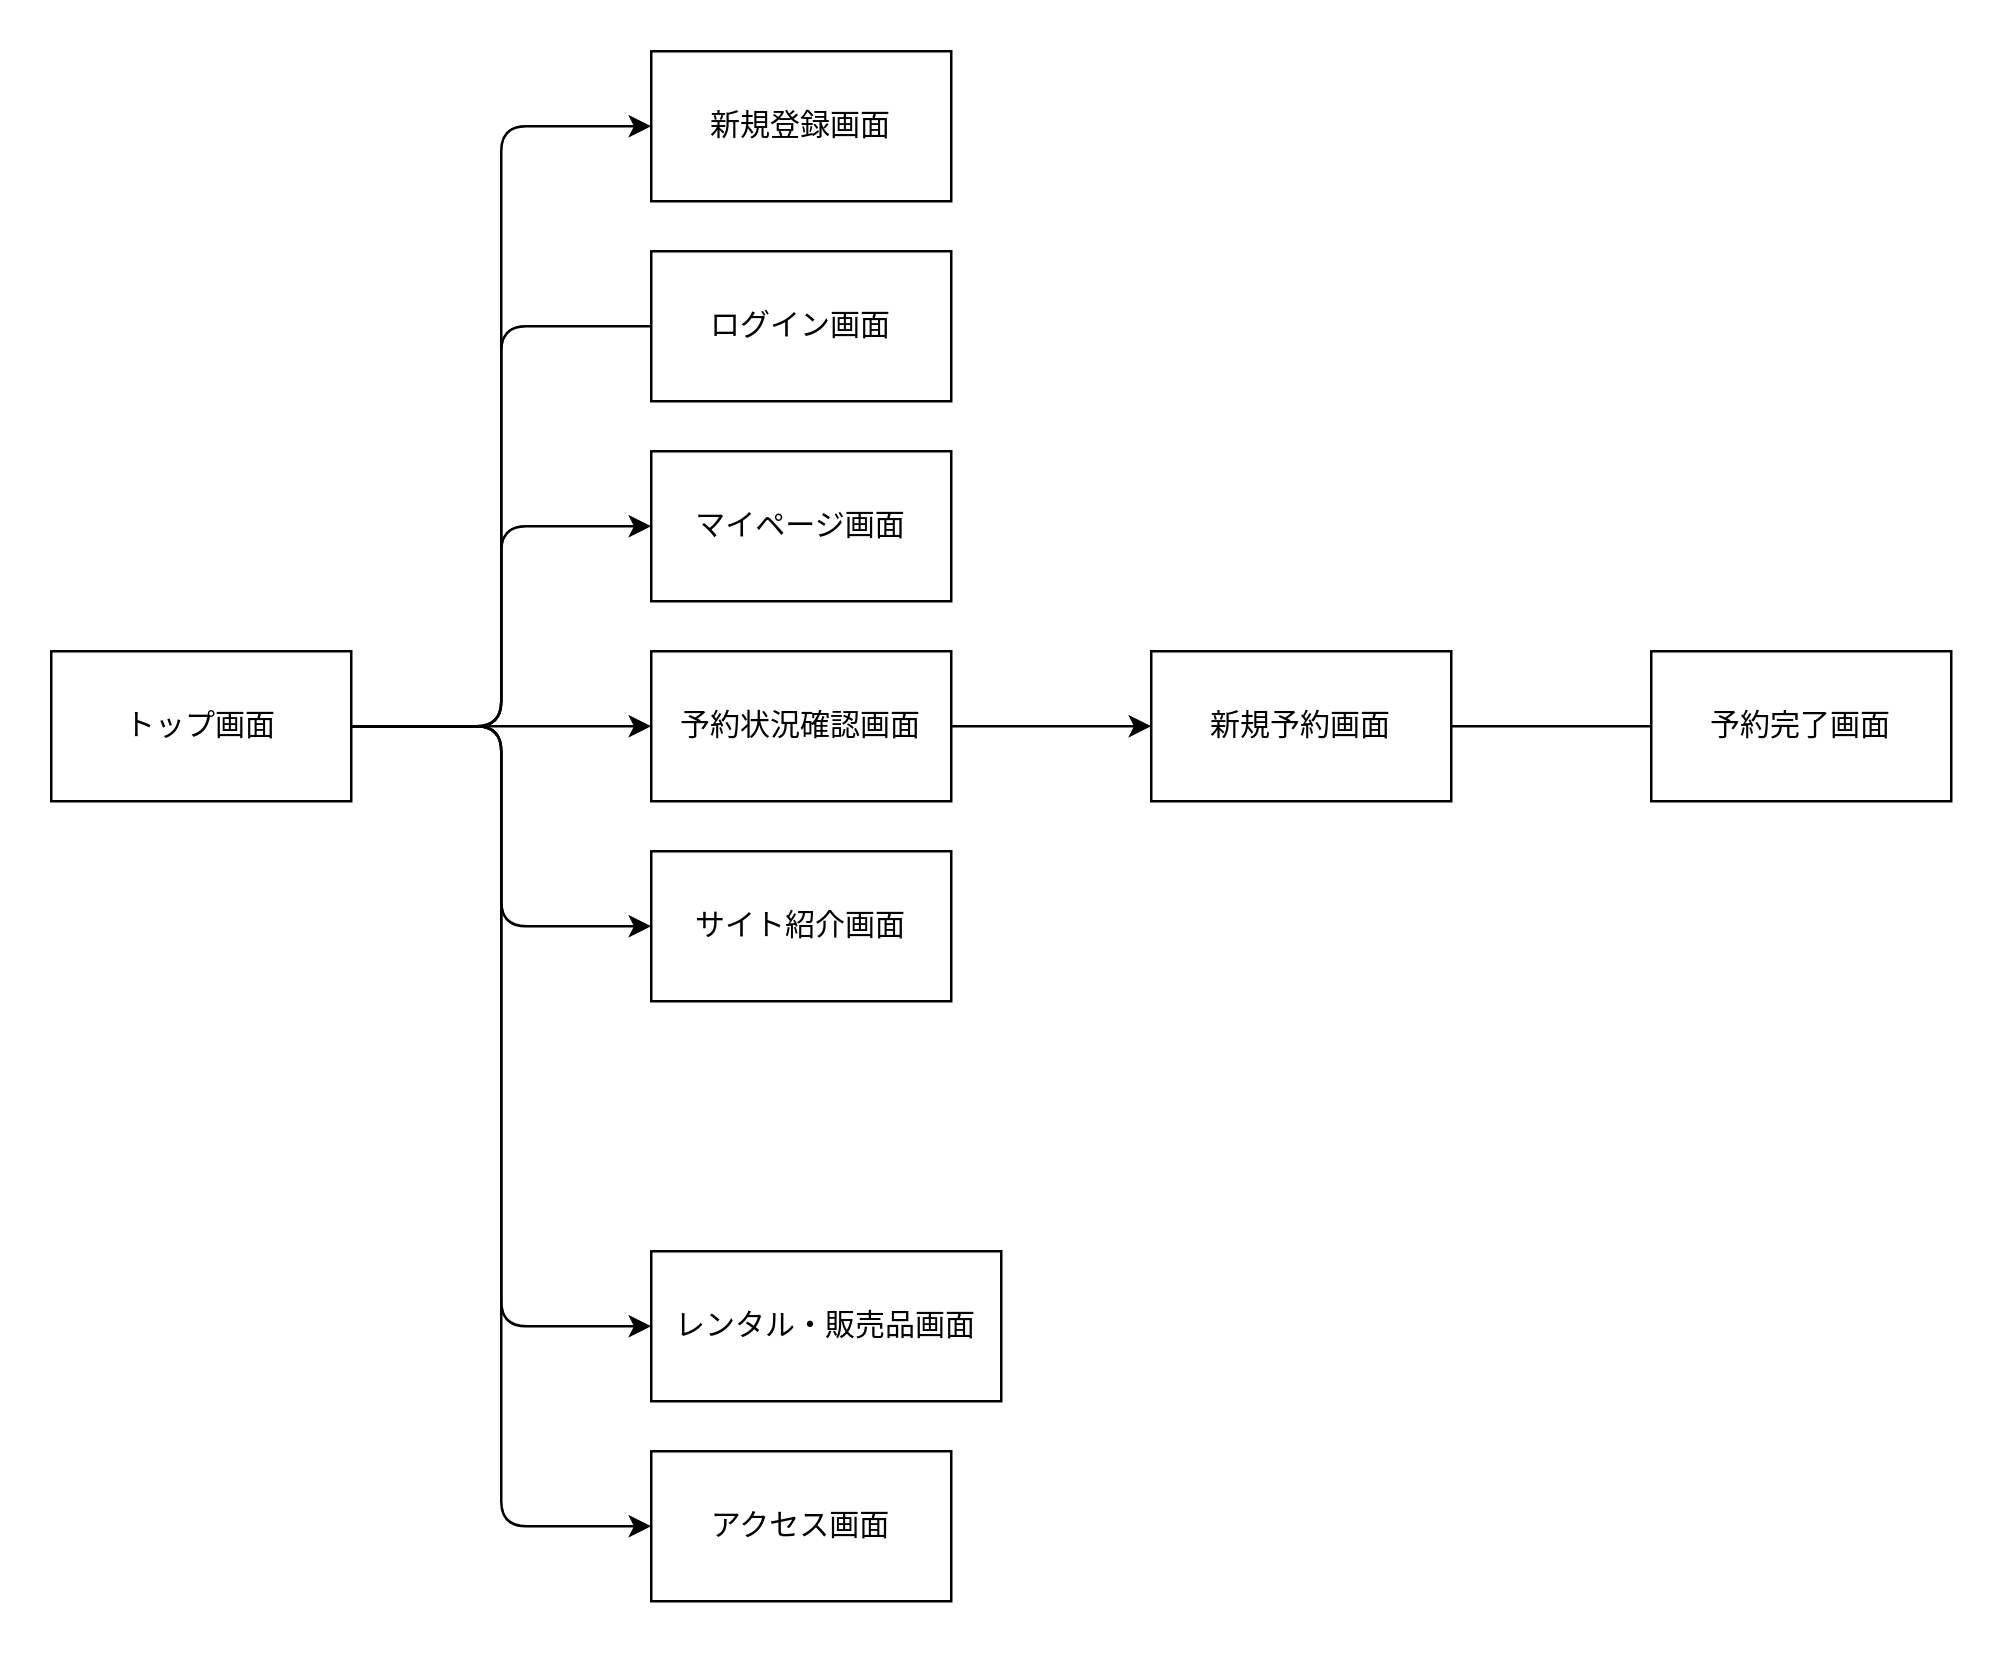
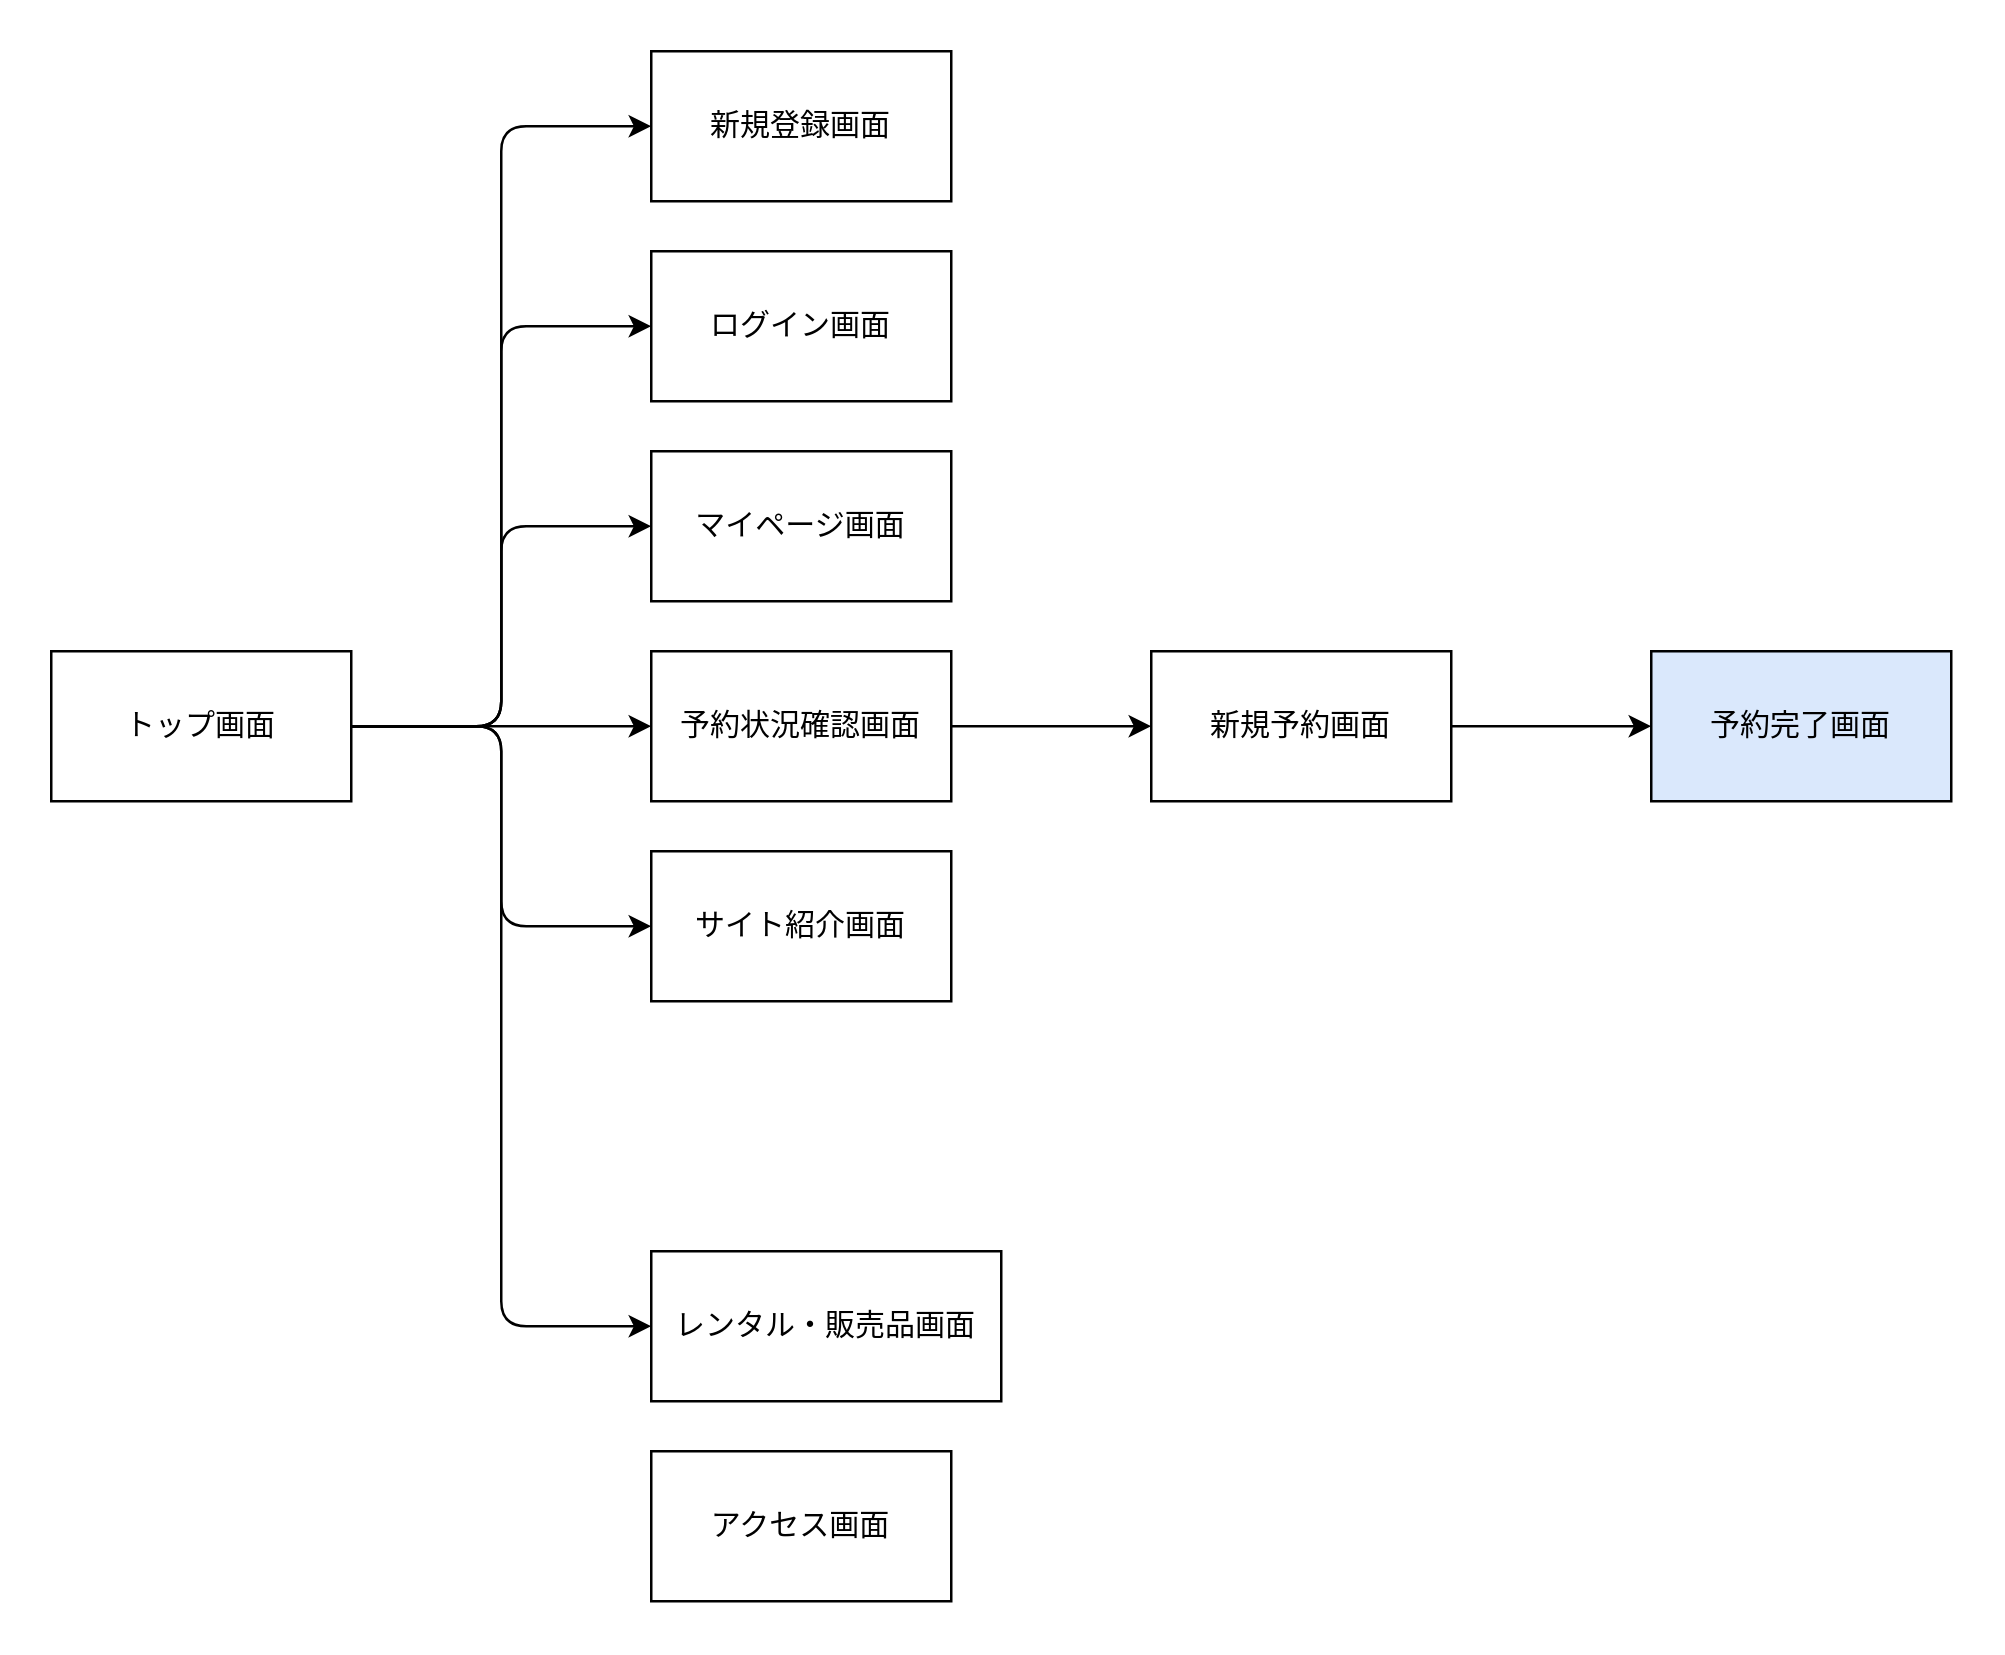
- <mxCell id="4" style="edgeStyle=none;html=1;exitX=1;exitY=0.5;exitDx=0;exitDy=0;entryX=0;entryY=0.5;entryDx=0;entryDy=0;endArrow=none;" edge="1" parent="1" source="9" target="11"><mxGeometry relative="1" as="geometry"><Array as="points"><mxPoint x="200" y="290" /><mxPoint x="200" y="130" /></Array></mxGeometry></mxCell>
+ <mxCell id="4" style="edgeStyle=none;html=1;exitX=1;exitY=0.5;exitDx=0;exitDy=0;entryX=0;entryY=0.5;entryDx=0;entryDy=0;" edge="1" parent="1" source="9" target="11"><mxGeometry relative="1" as="geometry"><Array as="points"><mxPoint x="200" y="290" /><mxPoint x="200" y="130" /></Array></mxGeometry></mxCell>
- <mxCell id="15" style="edgeStyle=none;html=1;exitX=1;exitY=0.5;exitDx=0;exitDy=0;entryX=0;entryY=0.5;entryDx=0;entryDy=0;endArrow=none;" edge="1" parent="1" source="16" target="17"><mxGeometry relative="1" as="geometry" /></mxCell>
+ <mxCell id="15" style="edgeStyle=none;html=1;exitX=1;exitY=0.5;exitDx=0;exitDy=0;entryX=0;entryY=0.5;entryDx=0;entryDy=0;" edge="1" parent="1" source="16" target="17"><mxGeometry relative="1" as="geometry" /></mxCell>
- <mxCell id="17" value="予約完了画面" style="rounded=0;whiteSpace=wrap;html=1;" vertex="1" parent="1"><mxGeometry x="660" y="260" width="120" height="60" as="geometry" /></mxCell>
+ <mxCell id="17" value="予約完了画面" style="rounded=0;whiteSpace=wrap;html=1;fillColor=#dae8fc;" vertex="1" parent="1"><mxGeometry x="660" y="260" width="120" height="60" as="geometry" /></mxCell>
- <mxCell id="8" style="edgeStyle=none;html=1;exitX=1;exitY=0.5;exitDx=0;exitDy=0;entryX=0;entryY=0.5;entryDx=0;entryDy=0;" edge="1" parent="1" source="9" target="20"><mxGeometry relative="1" as="geometry"><Array as="points"><mxPoint x="200" y="290" /><mxPoint x="200" y="610" /></Array></mxGeometry></mxCell>
